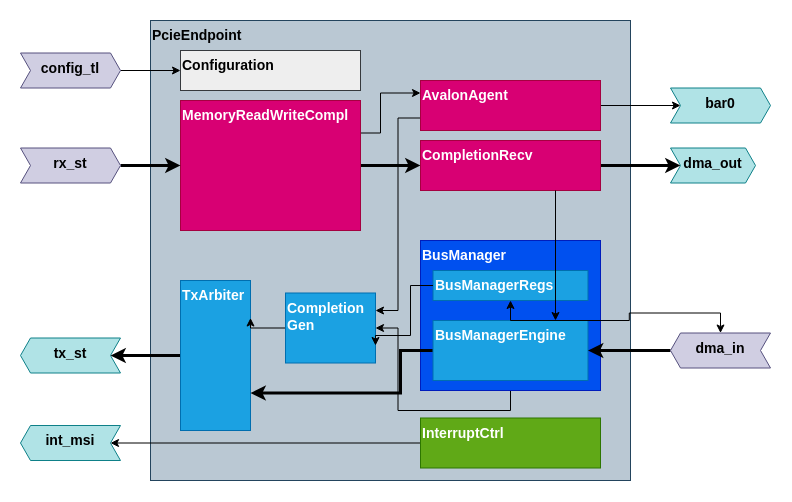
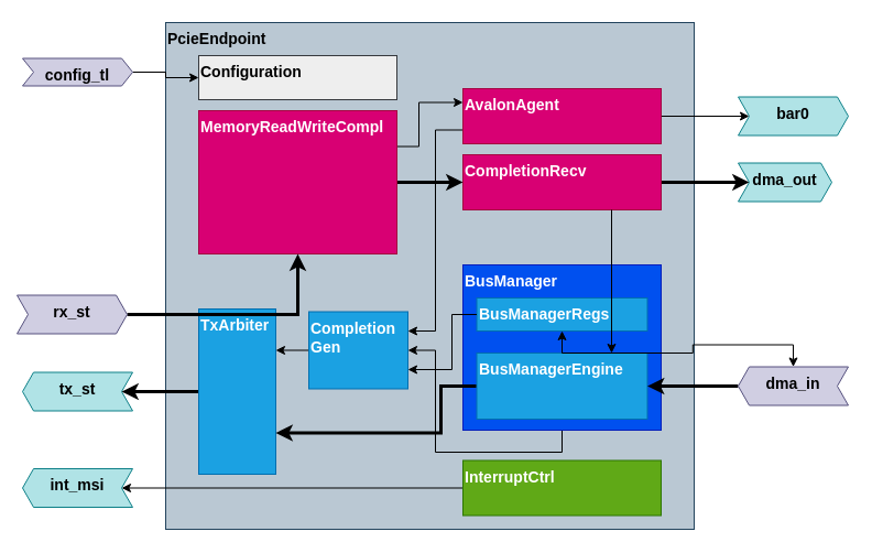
- <mxCell id="32" value="config_tl" style="shape=step;perimeter=stepPerimeter;whiteSpace=wrap;html=1;fixedSize=1;verticalAlign=top;size=10;fillColor=#d0cee2;strokeColor=#56517e;fontStyle=1;fontSize=14;" vertex="1" parent="1"><mxGeometry x="20" y="52.5" width="100" height="35" as="geometry" /></mxCell>
+ <mxCell id="32" value="config_tl" style="shape=step;perimeter=stepPerimeter;whiteSpace=wrap;html=1;fixedSize=1;verticalAlign=top;size=10;fillColor=#d0cee2;strokeColor=#56517e;fontStyle=1;fontSize=14;" vertex="1" parent="1"><mxGeometry x="20" y="52.5" width="100" height="25" as="geometry" /></mxCell>
- <mxCell id="30" value="rx_st" style="shape=step;perimeter=stepPerimeter;whiteSpace=wrap;html=1;fixedSize=1;verticalAlign=top;size=10;fillColor=#d0cee2;strokeColor=#56517e;fontStyle=1;fontSize=14;" vertex="1" parent="1"><mxGeometry x="20" y="147.5" width="100" height="35" as="geometry" /></mxCell>
+ <mxCell id="30" value="rx_st" style="shape=step;perimeter=stepPerimeter;whiteSpace=wrap;html=1;fixedSize=1;verticalAlign=top;size=10;fillColor=#d0cee2;strokeColor=#56517e;fontStyle=1;fontSize=14;" vertex="1" parent="1"><mxGeometry x="15" y="267.5" width="100" height="35" as="geometry" /></mxCell>
- <mxCell id="18" value="Completion&lt;br&gt;Gen" style="rounded=0;whiteSpace=wrap;html=1;align=left;verticalAlign=top;fillColor=#1ba1e2;strokeColor=#006EAF;fontColor=#ffffff;fontStyle=1;fontSize=14;" vertex="1" parent="1"><mxGeometry x="285" y="292.5" width="90" height="70" as="geometry" /></mxCell>
+ <mxCell id="18" value="Completion&lt;br&gt;Gen" style="rounded=0;whiteSpace=wrap;html=1;align=left;verticalAlign=top;fillColor=#1ba1e2;strokeColor=#006EAF;fontColor=#ffffff;fontStyle=1;fontSize=14;" vertex="1" parent="1"><mxGeometry x="280" y="282.5" width="90" height="70" as="geometry" /></mxCell>
